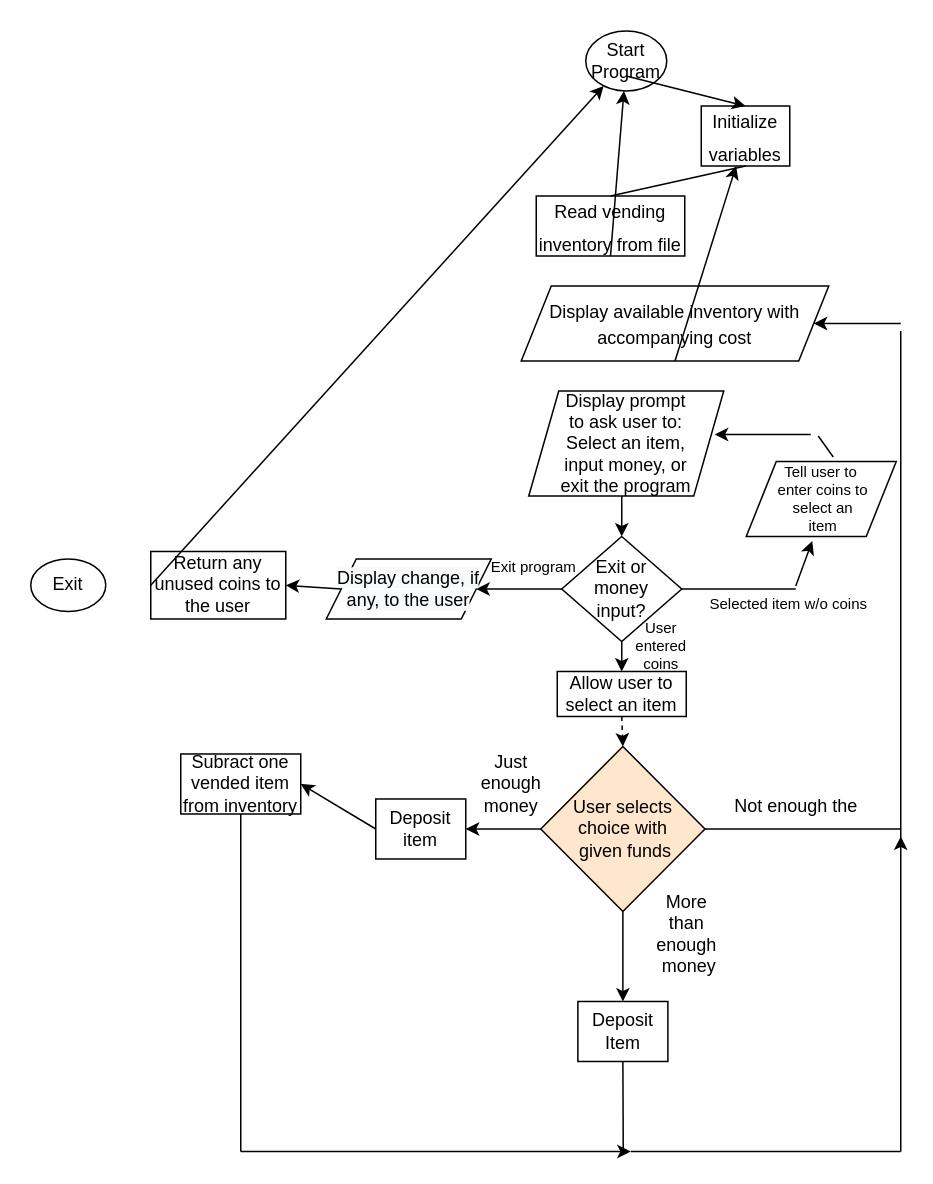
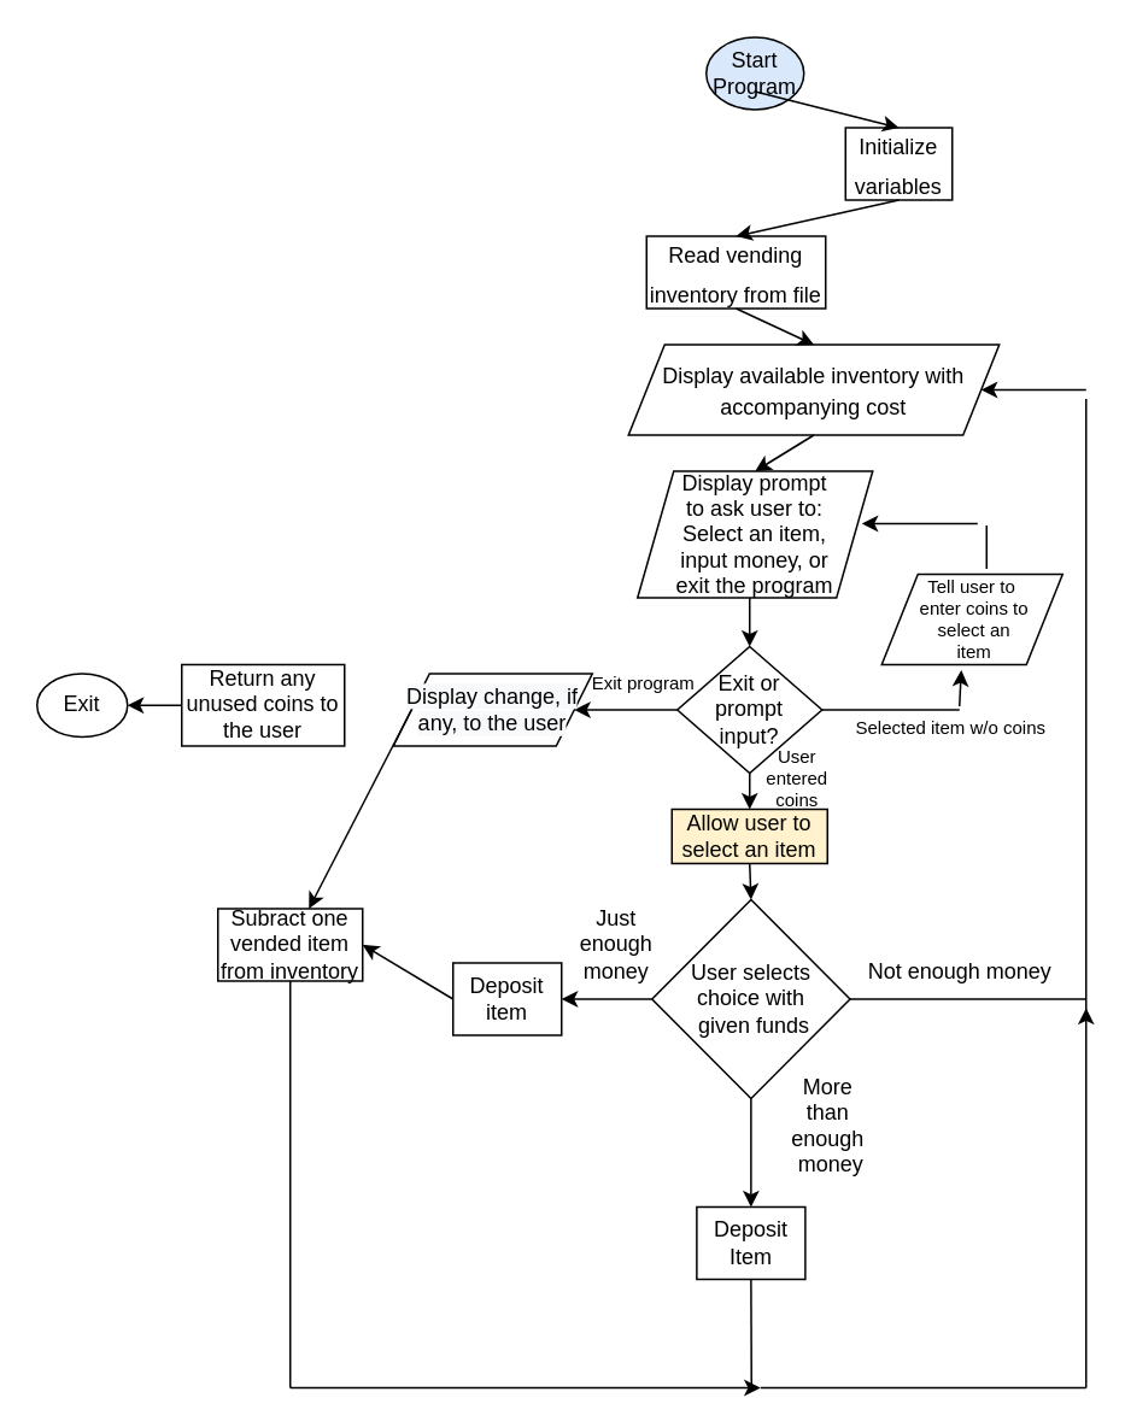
- <mxCell id="2" value="&lt;font style=&quot;font-size: 12px&quot;&gt;Start Program&lt;/font&gt;" style="ellipse;whiteSpace=wrap;html=1;" parent="1" vertex="1"><mxGeometry x="390" width="54" height="40" as="geometry" y="20" /></mxCell>
+ <mxCell id="2" value="&lt;font style=&quot;font-size: 12px&quot;&gt;Start Program&lt;/font&gt;" style="ellipse;whiteSpace=wrap;html=1;fillColor=#dae8fc;" parent="1" vertex="1"><mxGeometry x="390" width="54" height="40" as="geometry" y="20" /></mxCell>
- <mxCell id="31" value="" style="endArrow=classic;html=1;rounded=0;exitX=0.5;exitY=1;exitDx=0;exitDy=0;" parent="1" source="4" target="2" edge="1"><mxGeometry width="50" height="50" relative="1" as="geometry"><mxPoint x="630" y="115" as="sourcePoint" /><mxPoint x="680" y="65" as="targetPoint" /></mxGeometry></mxCell>
+ <mxCell id="31" value="" style="endArrow=classic;html=1;rounded=0;exitX=0.5;exitY=1;exitDx=0;exitDy=0;entryX=0.5;entryY=0;entryDx=0;entryDy=0;" parent="1" source="4" target="5" edge="1"><mxGeometry width="50" height="50" relative="1" as="geometry"><mxPoint x="630" y="115" as="sourcePoint" /><mxPoint x="680" y="65" as="targetPoint" /></mxGeometry></mxCell>
- <mxCell id="30" value="" style="endArrow=none;html=1;rounded=0;exitX=0.5;exitY=1;exitDx=0;exitDy=0;entryX=0.5;entryY=0;entryDx=0;entryDy=0;" parent="1" source="3" target="4" edge="1"><mxGeometry width="50" height="50" relative="1" as="geometry"><mxPoint x="580" y="100" as="sourcePoint" /><mxPoint x="630" y="50" as="targetPoint" /></mxGeometry></mxCell>
+ <mxCell id="30" value="" style="endArrow=classic;html=1;rounded=0;exitX=0.5;exitY=1;exitDx=0;exitDy=0;entryX=0.5;entryY=0;entryDx=0;entryDy=0;" parent="1" source="3" target="4" edge="1"><mxGeometry width="50" height="50" relative="1" as="geometry"><mxPoint x="580" y="100" as="sourcePoint" /><mxPoint x="630" y="50" as="targetPoint" /></mxGeometry></mxCell>
- <mxCell id="32" value="" style="endArrow=classic;html=1;rounded=0;exitX=0.5;exitY=1;exitDx=0;exitDy=0;" parent="1" source="5" target="3" edge="1"><mxGeometry width="50" height="50" relative="1" as="geometry"><mxPoint x="589.5" y="115" as="sourcePoint" /><mxPoint x="639.5" y="65" as="targetPoint" /></mxGeometry></mxCell>
+ <mxCell id="32" value="" style="endArrow=classic;html=1;rounded=0;exitX=0.5;exitY=1;exitDx=0;exitDy=0;entryX=0.5;entryY=0;entryDx=0;entryDy=0;" parent="1" source="5" target="6" edge="1"><mxGeometry width="50" height="50" relative="1" as="geometry"><mxPoint x="589.5" y="115" as="sourcePoint" /><mxPoint x="639.5" y="65" as="targetPoint" /></mxGeometry></mxCell>
- <mxCell id="36" value="" style="endArrow=classic;html=1;rounded=0;exitX=0;exitY=0.5;exitDx=0;exitDy=0;" parent="1" source="8" target="2" edge="1"><mxGeometry width="50" height="50" relative="1" as="geometry"><mxPoint x="140" y="264.49" as="sourcePoint" /><mxPoint x="190" y="214.49" as="targetPoint" /></mxGeometry></mxCell>
+ <mxCell id="36" value="" style="endArrow=classic;html=1;rounded=0;exitX=0;exitY=0.5;exitDx=0;exitDy=0;entryX=1;entryY=0.5;entryDx=0;entryDy=0;" parent="1" source="8" target="9" edge="1"><mxGeometry width="50" height="50" relative="1" as="geometry"><mxPoint x="140" y="264.49" as="sourcePoint" /><mxPoint x="190" y="214.49" as="targetPoint" /></mxGeometry></mxCell>
- <mxCell id="42" value="Tell user to&lt;br&gt;&amp;nbsp;enter&amp;nbsp;coins to&lt;br&gt;&amp;nbsp;select an&lt;br&gt;&amp;nbsp;item" style="shape=parallelogram;perimeter=parallelogramPerimeter;whiteSpace=wrap;html=1;fixedSize=1;fontSize=10;" vertex="1" parent="1"><mxGeometry x="497" y="306.99" width="100" height="50" as="geometry" /></mxCell>
+ <mxCell id="42" value="Tell user to&lt;br&gt;&amp;nbsp;enter&amp;nbsp;coins to&lt;br&gt;&amp;nbsp;select an&lt;br&gt;&amp;nbsp;item" style="shape=parallelogram;perimeter=parallelogramPerimeter;whiteSpace=wrap;html=1;fixedSize=1;fontSize=10;" vertex="1" parent="1"><mxGeometry x="487" y="316.99" width="100" height="50" as="geometry" /></mxCell>
- <mxCell id="39" value="" style="endArrow=classic;html=1;rounded=0;exitX=0;exitY=0.5;exitDx=0;exitDy=0;entryX=1;entryY=0.5;entryDx=0;entryDy=0;" parent="1" source="38" target="8" edge="1"><mxGeometry width="50" height="50" relative="1" as="geometry"><mxPoint x="200" y="496.99" as="sourcePoint" /><mxPoint x="250" y="446.99" as="targetPoint" /></mxGeometry></mxCell>
+ <mxCell id="39" value="" style="endArrow=classic;html=1;rounded=0;exitX=0;exitY=0.5;exitDx=0;exitDy=0;" parent="1" source="38" target="14" edge="1"><mxGeometry width="50" height="50" relative="1" as="geometry"><mxPoint x="200" y="496.99" as="sourcePoint" /><mxPoint x="250" y="446.99" as="targetPoint" /></mxGeometry></mxCell>
- <mxCell id="7" value="Exit or&lt;br&gt;money&lt;br&gt;input?" style="rhombus;whiteSpace=wrap;html=1;fontSize=12;" parent="1" vertex="1"><mxGeometry x="374" y="356.99" width="80" height="70" as="geometry" /></mxCell>
+ <mxCell id="7" value="Exit or&lt;br&gt;prompt&lt;br&gt;input?" style="rhombus;whiteSpace=wrap;html=1;fontSize=12;" parent="1" vertex="1"><mxGeometry x="374" y="356.99" width="80" height="70" as="geometry" /></mxCell>
- <mxCell id="11" value="Allow user to &lt;br&gt;select an item" style="rounded=0;whiteSpace=wrap;html=1;" parent="1" vertex="1"><mxGeometry x="371" y="446.99" width="86" height="30" as="geometry" /></mxCell>
+ <mxCell id="11" value="Allow user to &lt;br&gt;select an item" style="rounded=0;whiteSpace=wrap;html=1;fillColor=#fff2cc;" parent="1" vertex="1"><mxGeometry x="371" y="446.99" width="86" height="30" as="geometry" /></mxCell>
- <mxCell id="37" value="" style="endArrow=classic;html=1;rounded=0;exitX=0.5;exitY=1;exitDx=0;exitDy=0;entryX=0.5;entryY=0;entryDx=0;entryDy=0;dashed=1;" parent="1" source="11" target="10" edge="1"><mxGeometry width="50" height="50" relative="1" as="geometry"><mxPoint x="504.5" y="419.49" as="sourcePoint" /><mxPoint x="554.5" y="369.49" as="targetPoint" /></mxGeometry></mxCell>
+ <mxCell id="37" value="" style="endArrow=classic;html=1;rounded=0;exitX=0.5;exitY=1;exitDx=0;exitDy=0;entryX=0.5;entryY=0;entryDx=0;entryDy=0;" parent="1" source="11" target="10" edge="1"><mxGeometry width="50" height="50" relative="1" as="geometry"><mxPoint x="504.5" y="419.49" as="sourcePoint" /><mxPoint x="554.5" y="369.49" as="targetPoint" /></mxGeometry></mxCell>
- <mxCell id="18" value="Not enough the" style="text;html=1;align=center;verticalAlign=middle;resizable=0;points=[];autosize=1;strokeColor=none;fillColor=none;" parent="1" vertex="1"><mxGeometry x="469.5" y="526.99" width="120" height="20" as="geometry" /></mxCell>
+ <mxCell id="18" value="Not enough money" style="text;html=1;align=center;verticalAlign=middle;resizable=0;points=[];autosize=1;strokeColor=none;fillColor=none;" parent="1" vertex="1"><mxGeometry x="469.5" y="526.99" width="120" height="20" as="geometry" /></mxCell>
- <mxCell id="10" value="User selects &lt;br&gt;choice with&lt;br&gt;&amp;nbsp;given funds" style="rhombus;whiteSpace=wrap;html=1;fillColor=#ffe6cc;" parent="1" vertex="1"><mxGeometry x="360" y="496.99" width="109.5" height="110" as="geometry" /></mxCell>
+ <mxCell id="10" value="User selects &lt;br&gt;choice with&lt;br&gt;&amp;nbsp;given funds" style="rhombus;whiteSpace=wrap;html=1;" parent="1" vertex="1"><mxGeometry x="360" y="496.99" width="109.5" height="110" as="geometry" /></mxCell>
